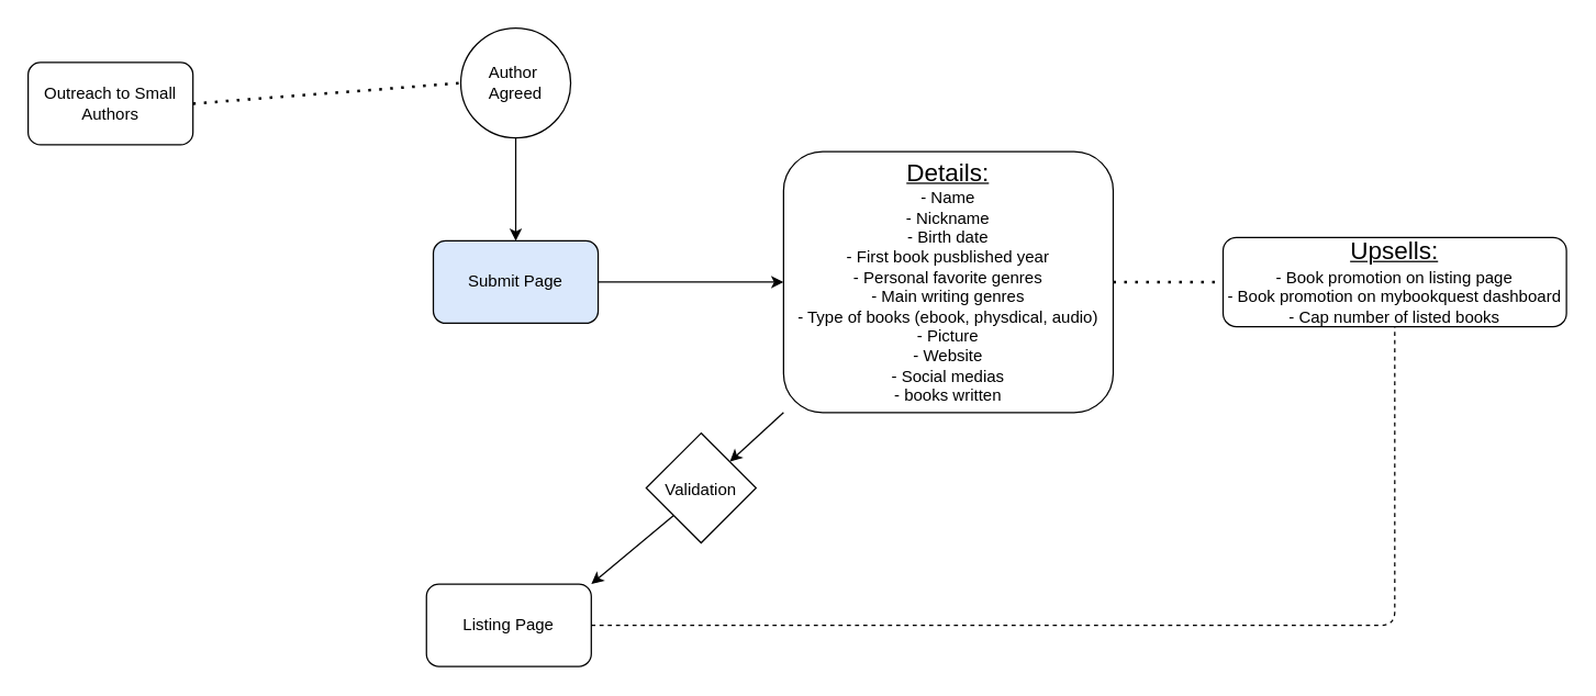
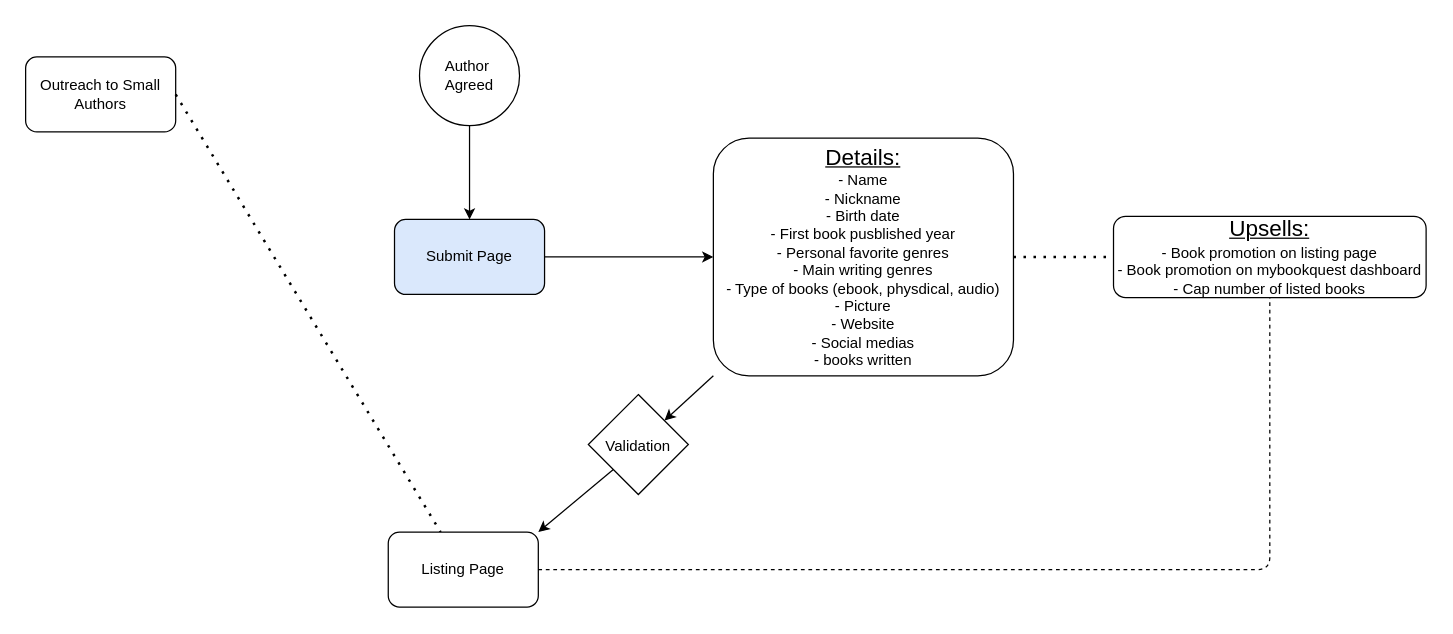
- <mxCell id="5" value="" style="endArrow=none;dashed=1;html=1;dashPattern=1 3;strokeWidth=2;exitX=1;exitY=0.5;exitDx=0;exitDy=0;entryX=0;entryY=0.5;entryDx=0;entryDy=0;" edge="1" parent="1" source="2" target="4"><mxGeometry width="50" height="50" relative="1" as="geometry"><mxPoint x="150" y="115" as="sourcePoint" /><mxPoint x="200" y="65" as="targetPoint" /></mxGeometry></mxCell>
+ <mxCell id="5" value="" style="endArrow=none;dashed=1;html=1;dashPattern=1 3;strokeWidth=2;exitX=1;exitY=0.5;exitDx=0;exitDy=0;" edge="1" parent="1" source="2" target="12"><mxGeometry width="50" height="50" relative="1" as="geometry"><mxPoint x="150" y="115" as="sourcePoint" /><mxPoint x="200" y="65" as="targetPoint" /></mxGeometry></mxCell>
